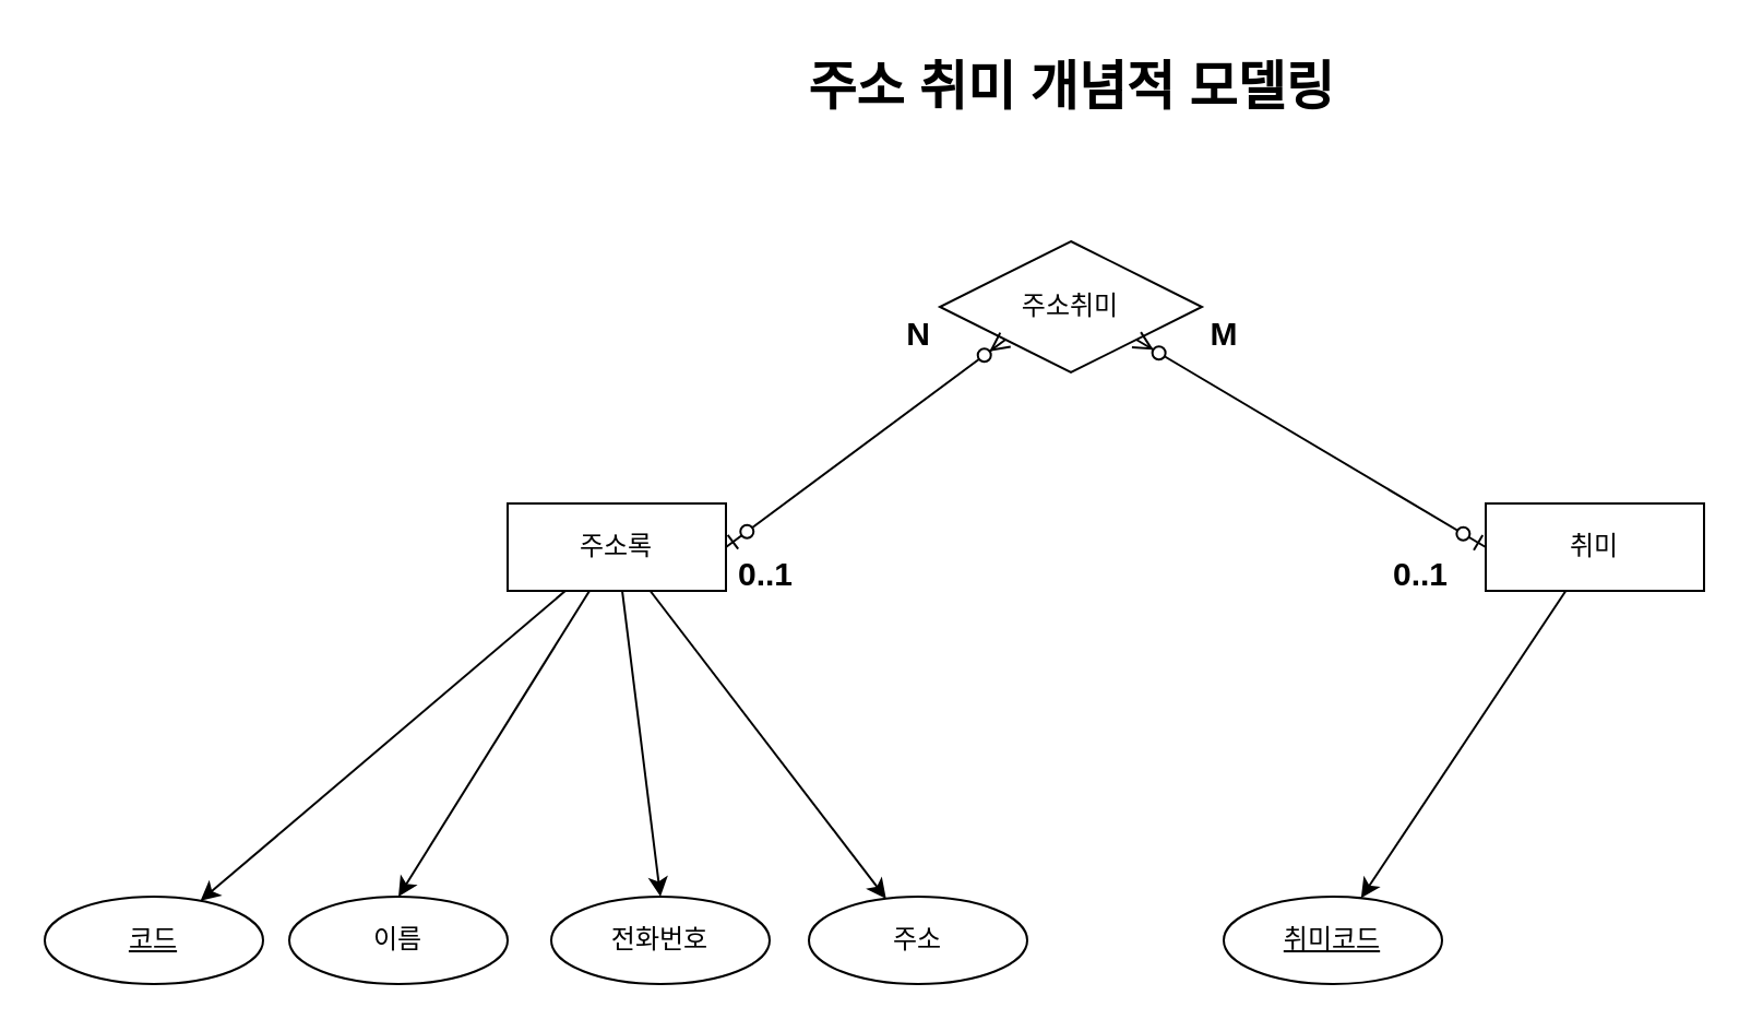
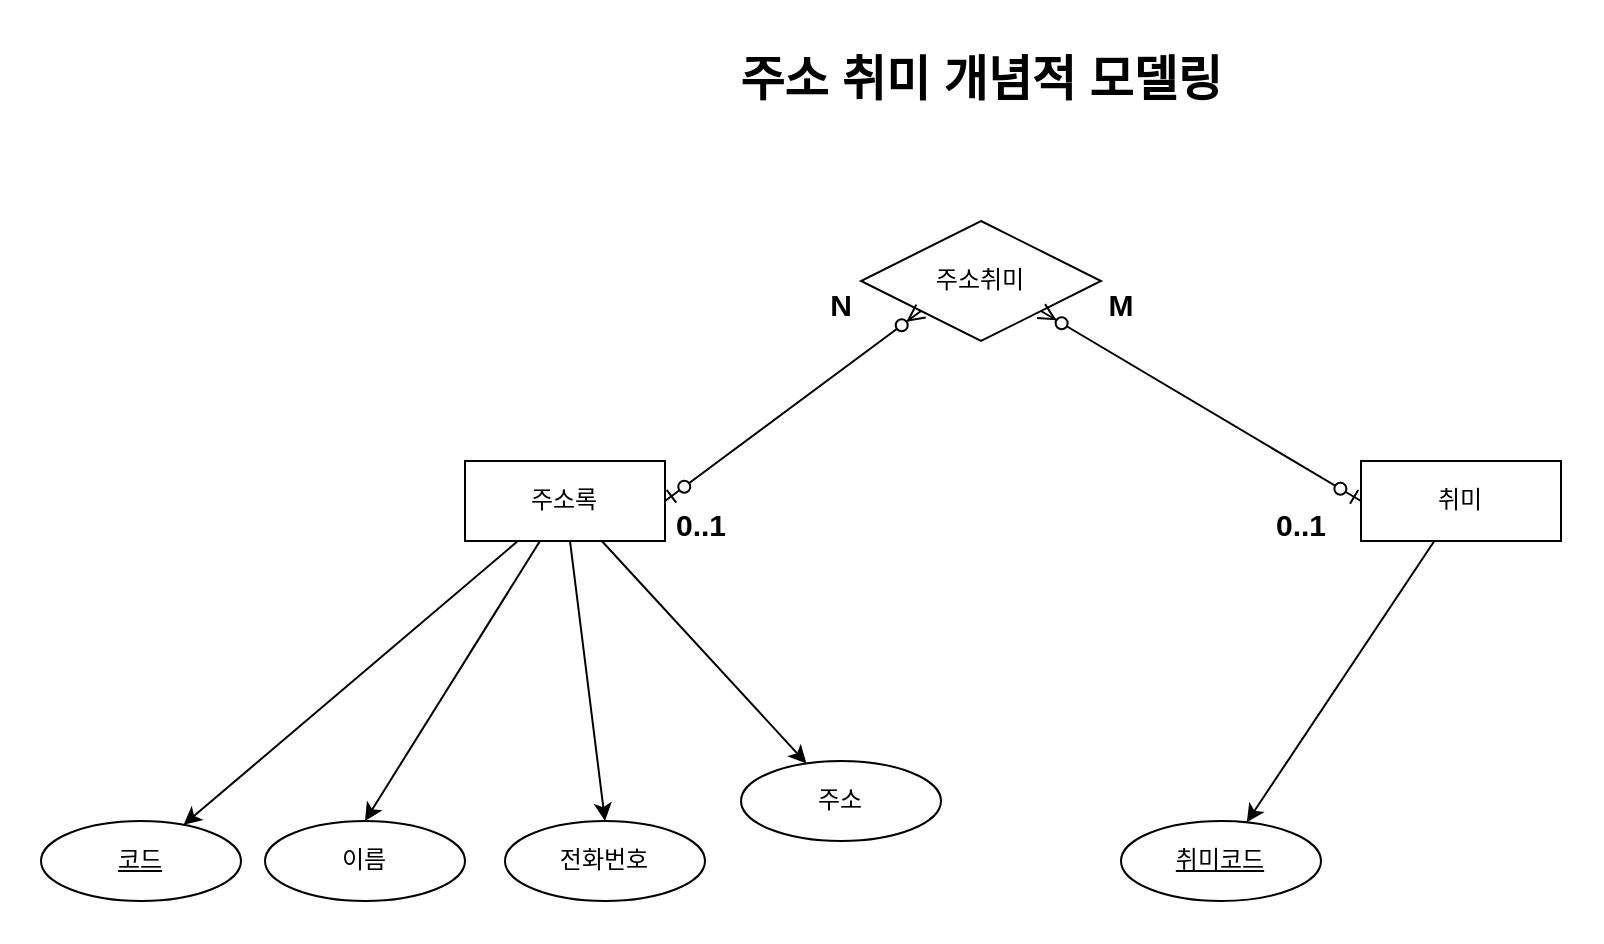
- <mxCell id="12" value="주소" style="ellipse;whiteSpace=wrap;html=1;align=center;" vertex="1" parent="1"><mxGeometry x="370" y="410" width="100" height="40" as="geometry" /></mxCell>
+ <mxCell id="12" value="주소" style="ellipse;whiteSpace=wrap;html=1;align=center;" vertex="1" parent="1"><mxGeometry x="370" y="380" width="100" height="40" as="geometry" /></mxCell>
